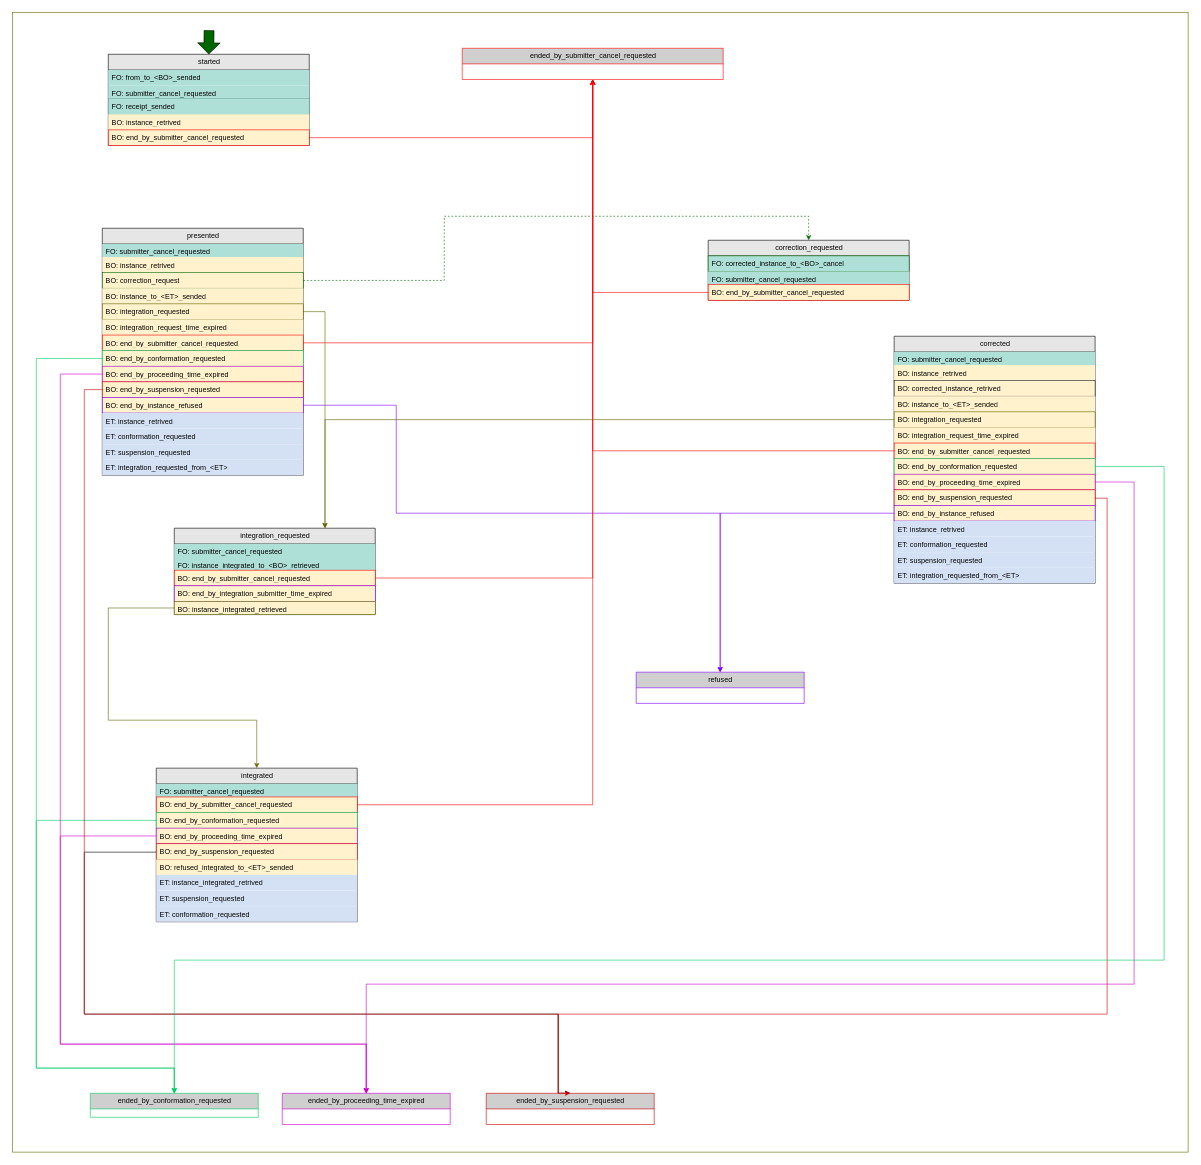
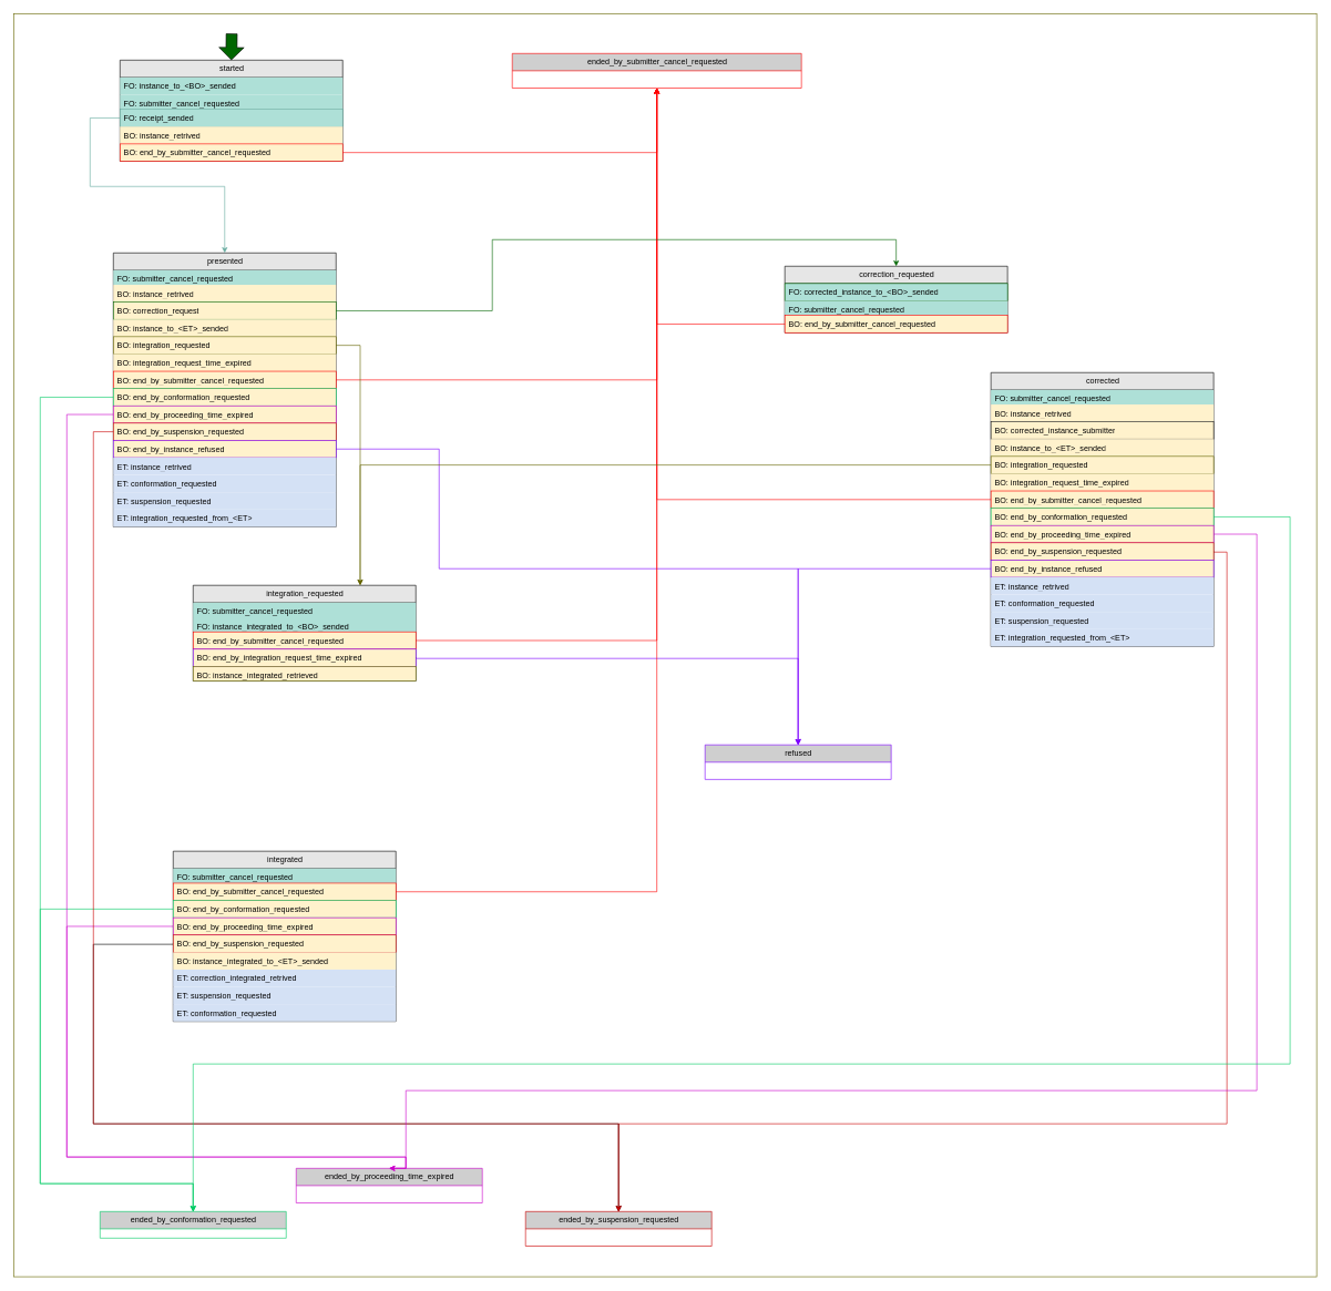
- <mxCell id="8" value="FO:&amp;nbsp;from_to_&amp;lt;BO&amp;gt;_sended" style="text;strokeColor=none;fillColor=#AEE0D7;align=left;verticalAlign=top;spacingLeft=4;spacingRight=4;overflow=hidden;rotatable=0;points=[[0,0.5],[1,0.5]];portConstraint=eastwest;whiteSpace=wrap;html=1;" parent="7" vertex="1"><mxGeometry y="26" width="335" height="26" as="geometry" /></mxCell>
+ <mxCell id="8" value="FO:&amp;nbsp;instance_to_&amp;lt;BO&amp;gt;_sended" style="text;strokeColor=none;fillColor=#AEE0D7;align=left;verticalAlign=top;spacingLeft=4;spacingRight=4;overflow=hidden;rotatable=0;points=[[0,0.5],[1,0.5]];portConstraint=eastwest;whiteSpace=wrap;html=1;" parent="7" vertex="1"><mxGeometry y="26" width="335" height="26" as="geometry" /></mxCell>
+ <mxCell id="31" style="edgeStyle=orthogonalEdgeStyle;rounded=0;orthogonalLoop=1;jettySize=auto;html=1;entryX=0.5;entryY=0;entryDx=0;entryDy=0;exitX=0;exitY=0.5;exitDx=0;exitDy=0;strokeColor=#67AB9F;" parent="1" source="10" target="13" edge="1"><mxGeometry relative="1" as="geometry"><Array as="points"><mxPoint x="135" y="177" /><mxPoint x="135" y="280" /><mxPoint x="338" y="280" /></Array></mxGeometry></mxCell>
- <mxCell id="66" style="edgeStyle=orthogonalEdgeStyle;rounded=0;orthogonalLoop=1;jettySize=auto;html=1;exitX=1;exitY=0.5;exitDx=0;exitDy=0;entryX=0.5;entryY=0;entryDx=0;entryDy=0;strokeColor=#006600;dashed=1;" parent="1" source="16" target="61" edge="1"><mxGeometry relative="1" as="geometry"><mxPoint x="1340" y="140" as="targetPoint" /><Array as="points"><mxPoint x="740" y="467" /><mxPoint x="740" y="360" /><mxPoint x="1348" y="360" /></Array></mxGeometry></mxCell>
+ <mxCell id="66" style="edgeStyle=orthogonalEdgeStyle;rounded=0;orthogonalLoop=1;jettySize=auto;html=1;exitX=1;exitY=0.5;exitDx=0;exitDy=0;entryX=0.5;entryY=0;entryDx=0;entryDy=0;strokeColor=#006600;" parent="1" source="16" target="61" edge="1"><mxGeometry relative="1" as="geometry"><mxPoint x="1340" y="140" as="targetPoint" /><Array as="points"><mxPoint x="740" y="467" /><mxPoint x="740" y="360" /><mxPoint x="1348" y="360" /></Array></mxGeometry></mxCell>
- <mxCell id="62" value="FO:&amp;nbsp;corrected_instance_to_&amp;lt;BO&amp;gt;_cancel" style="text;strokeColor=#006600;fillColor=#AEE0D7;align=left;verticalAlign=top;spacingLeft=4;spacingRight=4;overflow=hidden;rotatable=0;points=[[0,0.5],[1,0.5]];portConstraint=eastwest;whiteSpace=wrap;html=1;" parent="61" vertex="1"><mxGeometry y="26" width="335" height="26" as="geometry" /></mxCell>
+ <mxCell id="62" value="FO:&amp;nbsp;corrected_instance_to_&amp;lt;BO&amp;gt;_sended" style="text;strokeColor=#006600;fillColor=#AEE0D7;align=left;verticalAlign=top;spacingLeft=4;spacingRight=4;overflow=hidden;rotatable=0;points=[[0,0.5],[1,0.5]];portConstraint=eastwest;whiteSpace=wrap;html=1;" parent="61" vertex="1"><mxGeometry y="26" width="335" height="26" as="geometry" /></mxCell>
- <mxCell id="70" value="BO:&amp;nbsp;corrected_instance_retrived" style="text;strokeColor=#1C1C1C;fillColor=#FFF2CC;align=left;verticalAlign=top;spacingLeft=4;spacingRight=4;overflow=hidden;rotatable=0;points=[[0,0.5],[1,0.5]];portConstraint=eastwest;whiteSpace=wrap;html=1;" parent="67" vertex="1"><mxGeometry y="74" width="335" height="26" as="geometry" /></mxCell>
+ <mxCell id="70" value="BO:&amp;nbsp;corrected_instance_submitter" style="text;strokeColor=#1C1C1C;fillColor=#FFF2CC;align=left;verticalAlign=top;spacingLeft=4;spacingRight=4;overflow=hidden;rotatable=0;points=[[0,0.5],[1,0.5]];portConstraint=eastwest;whiteSpace=wrap;html=1;" parent="67" vertex="1"><mxGeometry y="74" width="335" height="26" as="geometry" /></mxCell>
- <mxCell id="44" value="FO:&amp;nbsp;instance_integrated_to_&amp;lt;BO&amp;gt;_retrieved" style="text;strokeColor=none;fillColor=#AEE0D7;align=left;verticalAlign=top;spacingLeft=4;spacingRight=4;overflow=hidden;rotatable=0;points=[[0,0.5],[1,0.5]];portConstraint=eastwest;whiteSpace=wrap;html=1;" parent="42" vertex="1"><mxGeometry y="48" width="335" height="22" as="geometry" /></mxCell>
+ <mxCell id="44" value="FO:&amp;nbsp;instance_integrated_to_&amp;lt;BO&amp;gt;_sended" style="text;strokeColor=none;fillColor=#AEE0D7;align=left;verticalAlign=top;spacingLeft=4;spacingRight=4;overflow=hidden;rotatable=0;points=[[0,0.5],[1,0.5]];portConstraint=eastwest;whiteSpace=wrap;html=1;" parent="42" vertex="1"><mxGeometry y="48" width="335" height="22" as="geometry" /></mxCell>
- <mxCell id="46" value="BO:&amp;nbsp;end_by_integration_submitter_time_expired" style="text;strokeColor=#7F00FF;fillColor=#FFF2CC;align=left;verticalAlign=top;spacingLeft=4;spacingRight=4;overflow=hidden;rotatable=0;points=[[0,0.5],[1,0.5]];portConstraint=eastwest;whiteSpace=wrap;html=1;" parent="42" vertex="1"><mxGeometry y="96" width="335" height="26" as="geometry" /></mxCell>
+ <mxCell id="46" value="BO:&amp;nbsp;end_by_integration_request_time_expired" style="text;strokeColor=#7F00FF;fillColor=#FFF2CC;align=left;verticalAlign=top;spacingLeft=4;spacingRight=4;overflow=hidden;rotatable=0;points=[[0,0.5],[1,0.5]];portConstraint=eastwest;whiteSpace=wrap;html=1;" parent="42" vertex="1"><mxGeometry y="96" width="335" height="26" as="geometry" /></mxCell>
+ <mxCell id="41" style="edgeStyle=orthogonalEdgeStyle;rounded=0;orthogonalLoop=1;jettySize=auto;html=1;exitX=1;exitY=0.75;exitDx=0;exitDy=0;entryX=0.5;entryY=0;entryDx=0;entryDy=0;strokeColor=#7F00FF;" parent="1" source="42" target="35" edge="1"><mxGeometry relative="1" as="geometry"><mxPoint x="1160" y="1060" as="targetPoint" /><Array as="points"><mxPoint x="625" y="990" /><mxPoint x="1200" y="990" /></Array></mxGeometry></mxCell>
- <mxCell id="59" style="edgeStyle=orthogonalEdgeStyle;rounded=0;orthogonalLoop=1;jettySize=auto;html=1;exitX=0;exitY=0.5;exitDx=0;exitDy=0;entryX=0.5;entryY=0;entryDx=0;entryDy=0;strokeColor=#666600;" parent="1" source="47" target="49" edge="1"><mxGeometry relative="1" as="geometry"><Array as="points"><mxPoint x="180" y="1013" /><mxPoint x="180" y="1200" /><mxPoint x="428" y="1200" /></Array></mxGeometry></mxCell>
- <mxCell id="55" value="BO:&amp;nbsp;refused_integrated_to_&amp;lt;ET&amp;gt;_sended" style="text;strokeColor=none;fillColor=#FFF2CC;align=left;verticalAlign=top;spacingLeft=4;spacingRight=4;overflow=hidden;rotatable=0;points=[[0,0.5],[1,0.5]];portConstraint=eastwest;whiteSpace=wrap;html=1;" parent="49" vertex="1"><mxGeometry y="152" width="335" height="26" as="geometry" /></mxCell>
+ <mxCell id="55" value="BO:&amp;nbsp;instance_integrated_to_&amp;lt;ET&amp;gt;_sended" style="text;strokeColor=none;fillColor=#FFF2CC;align=left;verticalAlign=top;spacingLeft=4;spacingRight=4;overflow=hidden;rotatable=0;points=[[0,0.5],[1,0.5]];portConstraint=eastwest;whiteSpace=wrap;html=1;" parent="49" vertex="1"><mxGeometry y="152" width="335" height="26" as="geometry" /></mxCell>
- <mxCell id="56" value="ET:&amp;nbsp;instance_integrated_retrived" style="text;strokeColor=none;fillColor=#D4E1F5;align=left;verticalAlign=top;spacingLeft=4;spacingRight=4;overflow=hidden;rotatable=0;points=[[0,0.5],[1,0.5]];portConstraint=eastwest;whiteSpace=wrap;html=1;" parent="49" vertex="1"><mxGeometry y="178" width="335" height="26" as="geometry" /></mxCell>
+ <mxCell id="56" value="ET:&amp;nbsp;correction_integrated_retrived" style="text;strokeColor=none;fillColor=#D4E1F5;align=left;verticalAlign=top;spacingLeft=4;spacingRight=4;overflow=hidden;rotatable=0;points=[[0,0.5],[1,0.5]];portConstraint=eastwest;whiteSpace=wrap;html=1;" parent="49" vertex="1"><mxGeometry y="178" width="335" height="26" as="geometry" /></mxCell>
- <mxCell id="33" value="ended_by_proceeding_time_expired" style="swimlane;fontStyle=0;childLayout=stackLayout;horizontal=1;startSize=26;fillColor=#CFCFCF;horizontalStack=0;resizeParent=1;resizeParentMax=0;resizeLast=0;collapsible=1;marginBottom=0;html=1;strokeColor=#CC00CC;" parent="1" vertex="1"><mxGeometry x="470" y="1822" width="280" height="52" as="geometry" /></mxCell>
+ <mxCell id="33" value="ended_by_proceeding_time_expired" style="swimlane;fontStyle=0;childLayout=stackLayout;horizontal=1;startSize=26;fillColor=#CFCFCF;horizontalStack=0;resizeParent=1;resizeParentMax=0;resizeLast=0;collapsible=1;marginBottom=0;html=1;strokeColor=#CC00CC;" parent="1" vertex="1"><mxGeometry x="445" y="1757" width="280" height="52" as="geometry" /></mxCell>
- <mxCell id="34" value="ended_by_suspension_requested" style="swimlane;fontStyle=0;childLayout=stackLayout;horizontal=1;startSize=26;fillColor=#CFCFCF;horizontalStack=0;resizeParent=1;resizeParentMax=0;resizeLast=0;collapsible=1;marginBottom=0;html=1;strokeColor=#CC0000;" parent="1" vertex="1"><mxGeometry x="810" y="1822" width="280" height="52" as="geometry" /></mxCell>
+ <mxCell id="34" value="ended_by_suspension_requested" style="swimlane;fontStyle=0;childLayout=stackLayout;horizontal=1;startSize=26;fillColor=#CFCFCF;horizontalStack=0;resizeParent=1;resizeParentMax=0;resizeLast=0;collapsible=1;marginBottom=0;html=1;strokeColor=#CC0000;" parent="1" vertex="1"><mxGeometry x="790" y="1822" width="280" height="52" as="geometry" /></mxCell>
